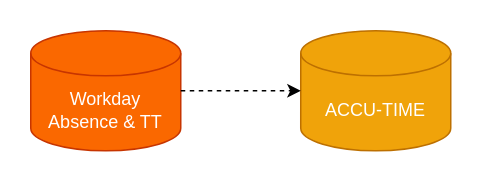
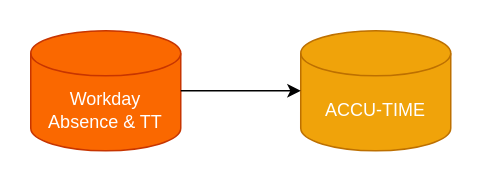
- <mxCell id="4" style="edgeStyle=orthogonalEdgeStyle;rounded=0;orthogonalLoop=1;jettySize=auto;html=1;entryX=0;entryY=0.5;entryDx=0;entryDy=0;entryPerimeter=0;dashed=1;" edge="1" parent="1" source="2" target="3"><mxGeometry relative="1" as="geometry" /></mxCell>
+ <mxCell id="4" style="edgeStyle=orthogonalEdgeStyle;rounded=0;orthogonalLoop=1;jettySize=auto;html=1;entryX=0;entryY=0.5;entryDx=0;entryDy=0;entryPerimeter=0;" edge="1" parent="1" source="2" target="3"><mxGeometry relative="1" as="geometry" /></mxCell>
